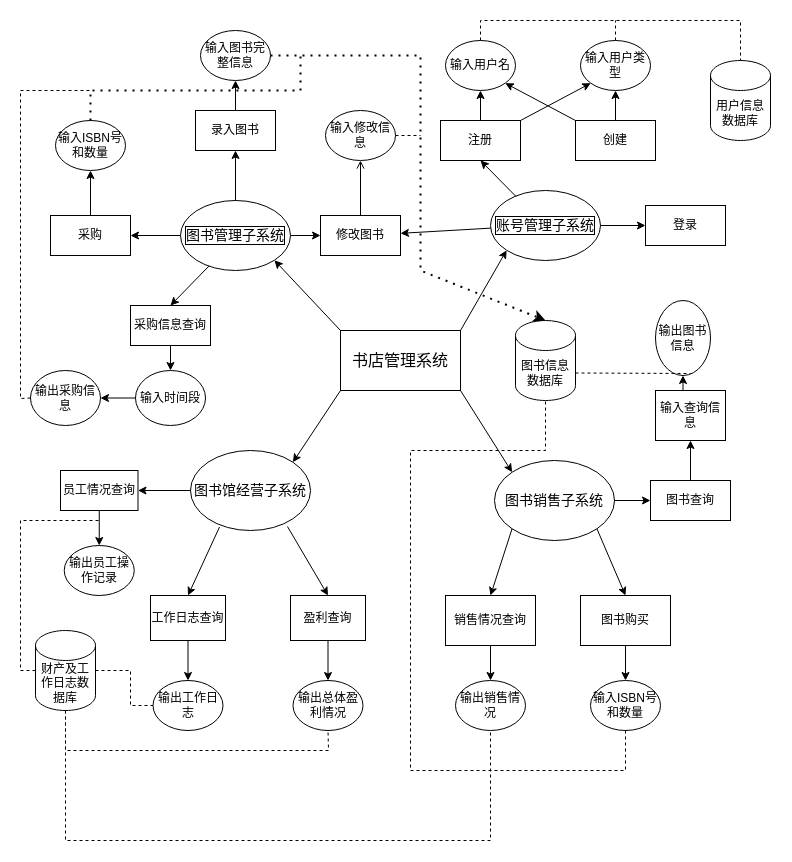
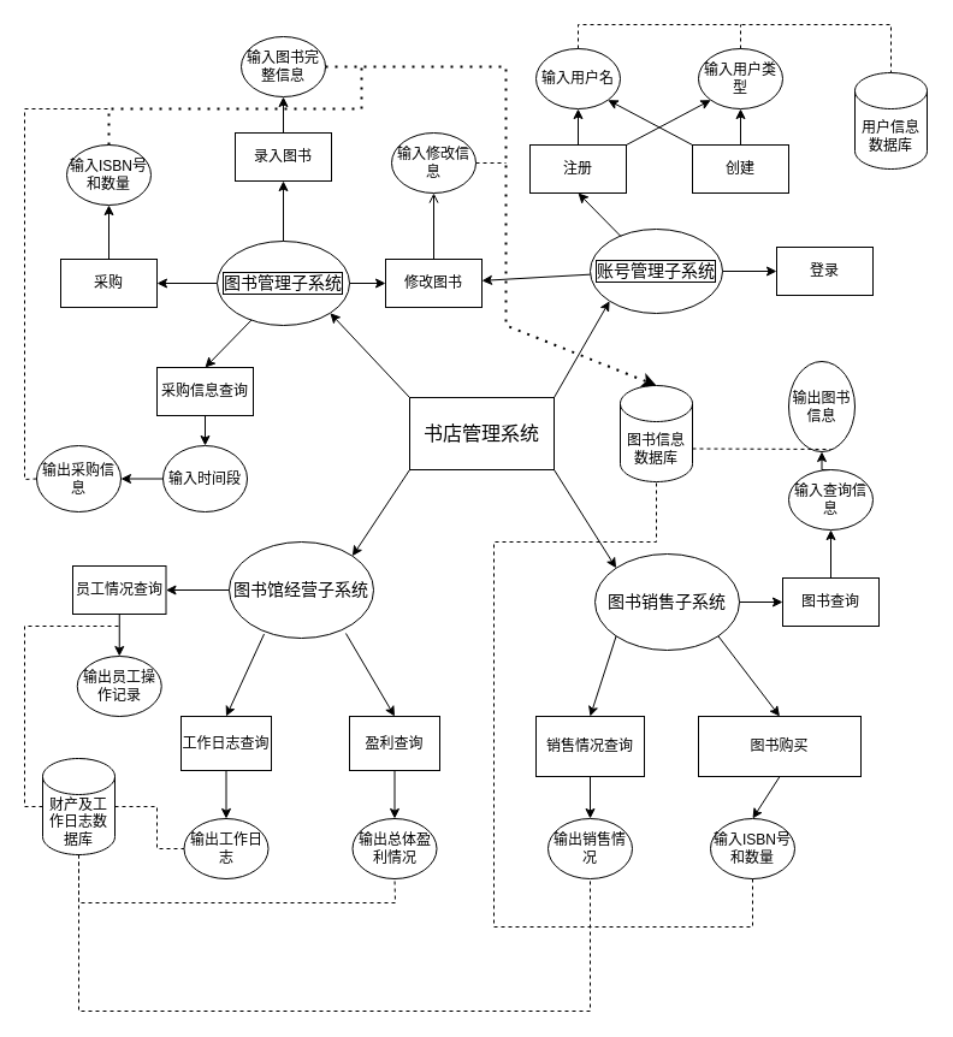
- <mxCell id="24" value="输入查询信息" style="whiteSpace=wrap;html=1;rounded=0;" parent="1" vertex="1"><mxGeometry x="655" y="390" width="70" height="50" as="geometry" /></mxCell>
+ <mxCell id="24" value="输入查询信息" style="ellipse;whiteSpace=wrap;html=1;" parent="1" vertex="1"><mxGeometry x="655" y="390" width="70" height="50" as="geometry" /></mxCell>
- <mxCell id="26" value="图书购买" style="rounded=0;whiteSpace=wrap;html=1;" parent="1" vertex="1"><mxGeometry x="580" y="595" width="90" height="50" as="geometry" /></mxCell>
+ <mxCell id="26" value="图书购买" style="rounded=0;whiteSpace=wrap;html=1;" parent="1" vertex="1"><mxGeometry x="580" y="595" width="135" height="50" as="geometry" /></mxCell>
